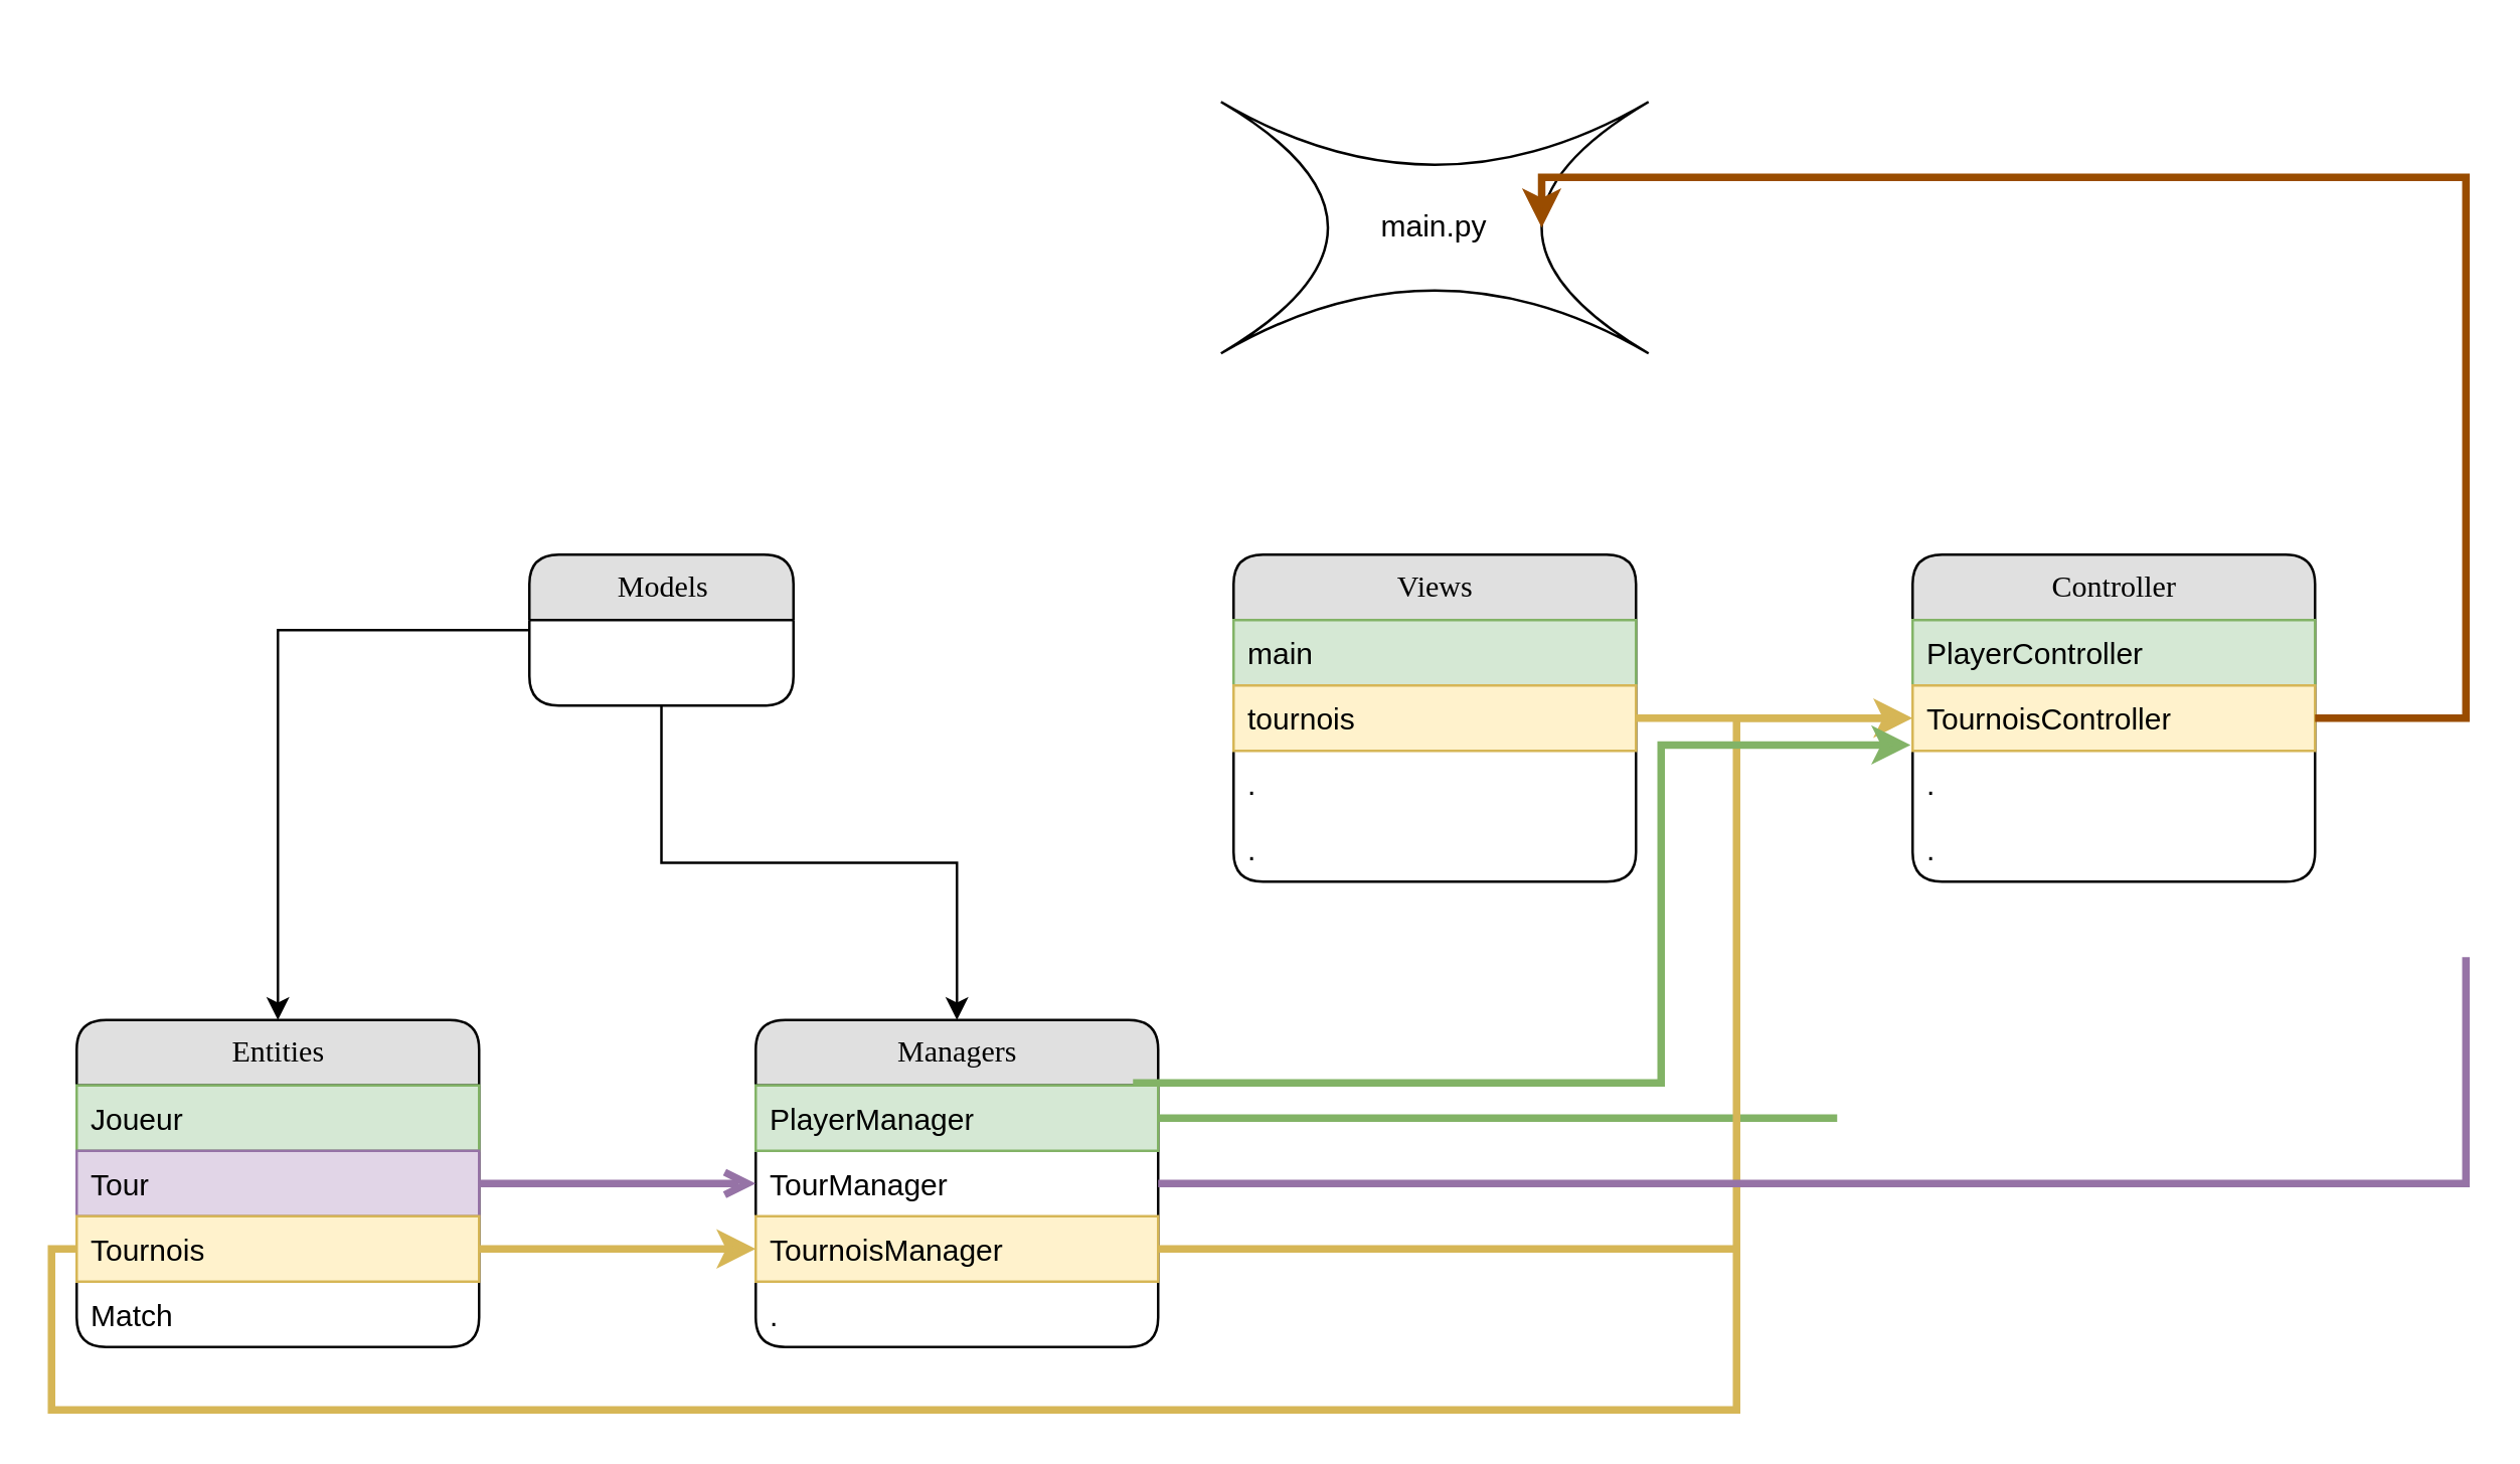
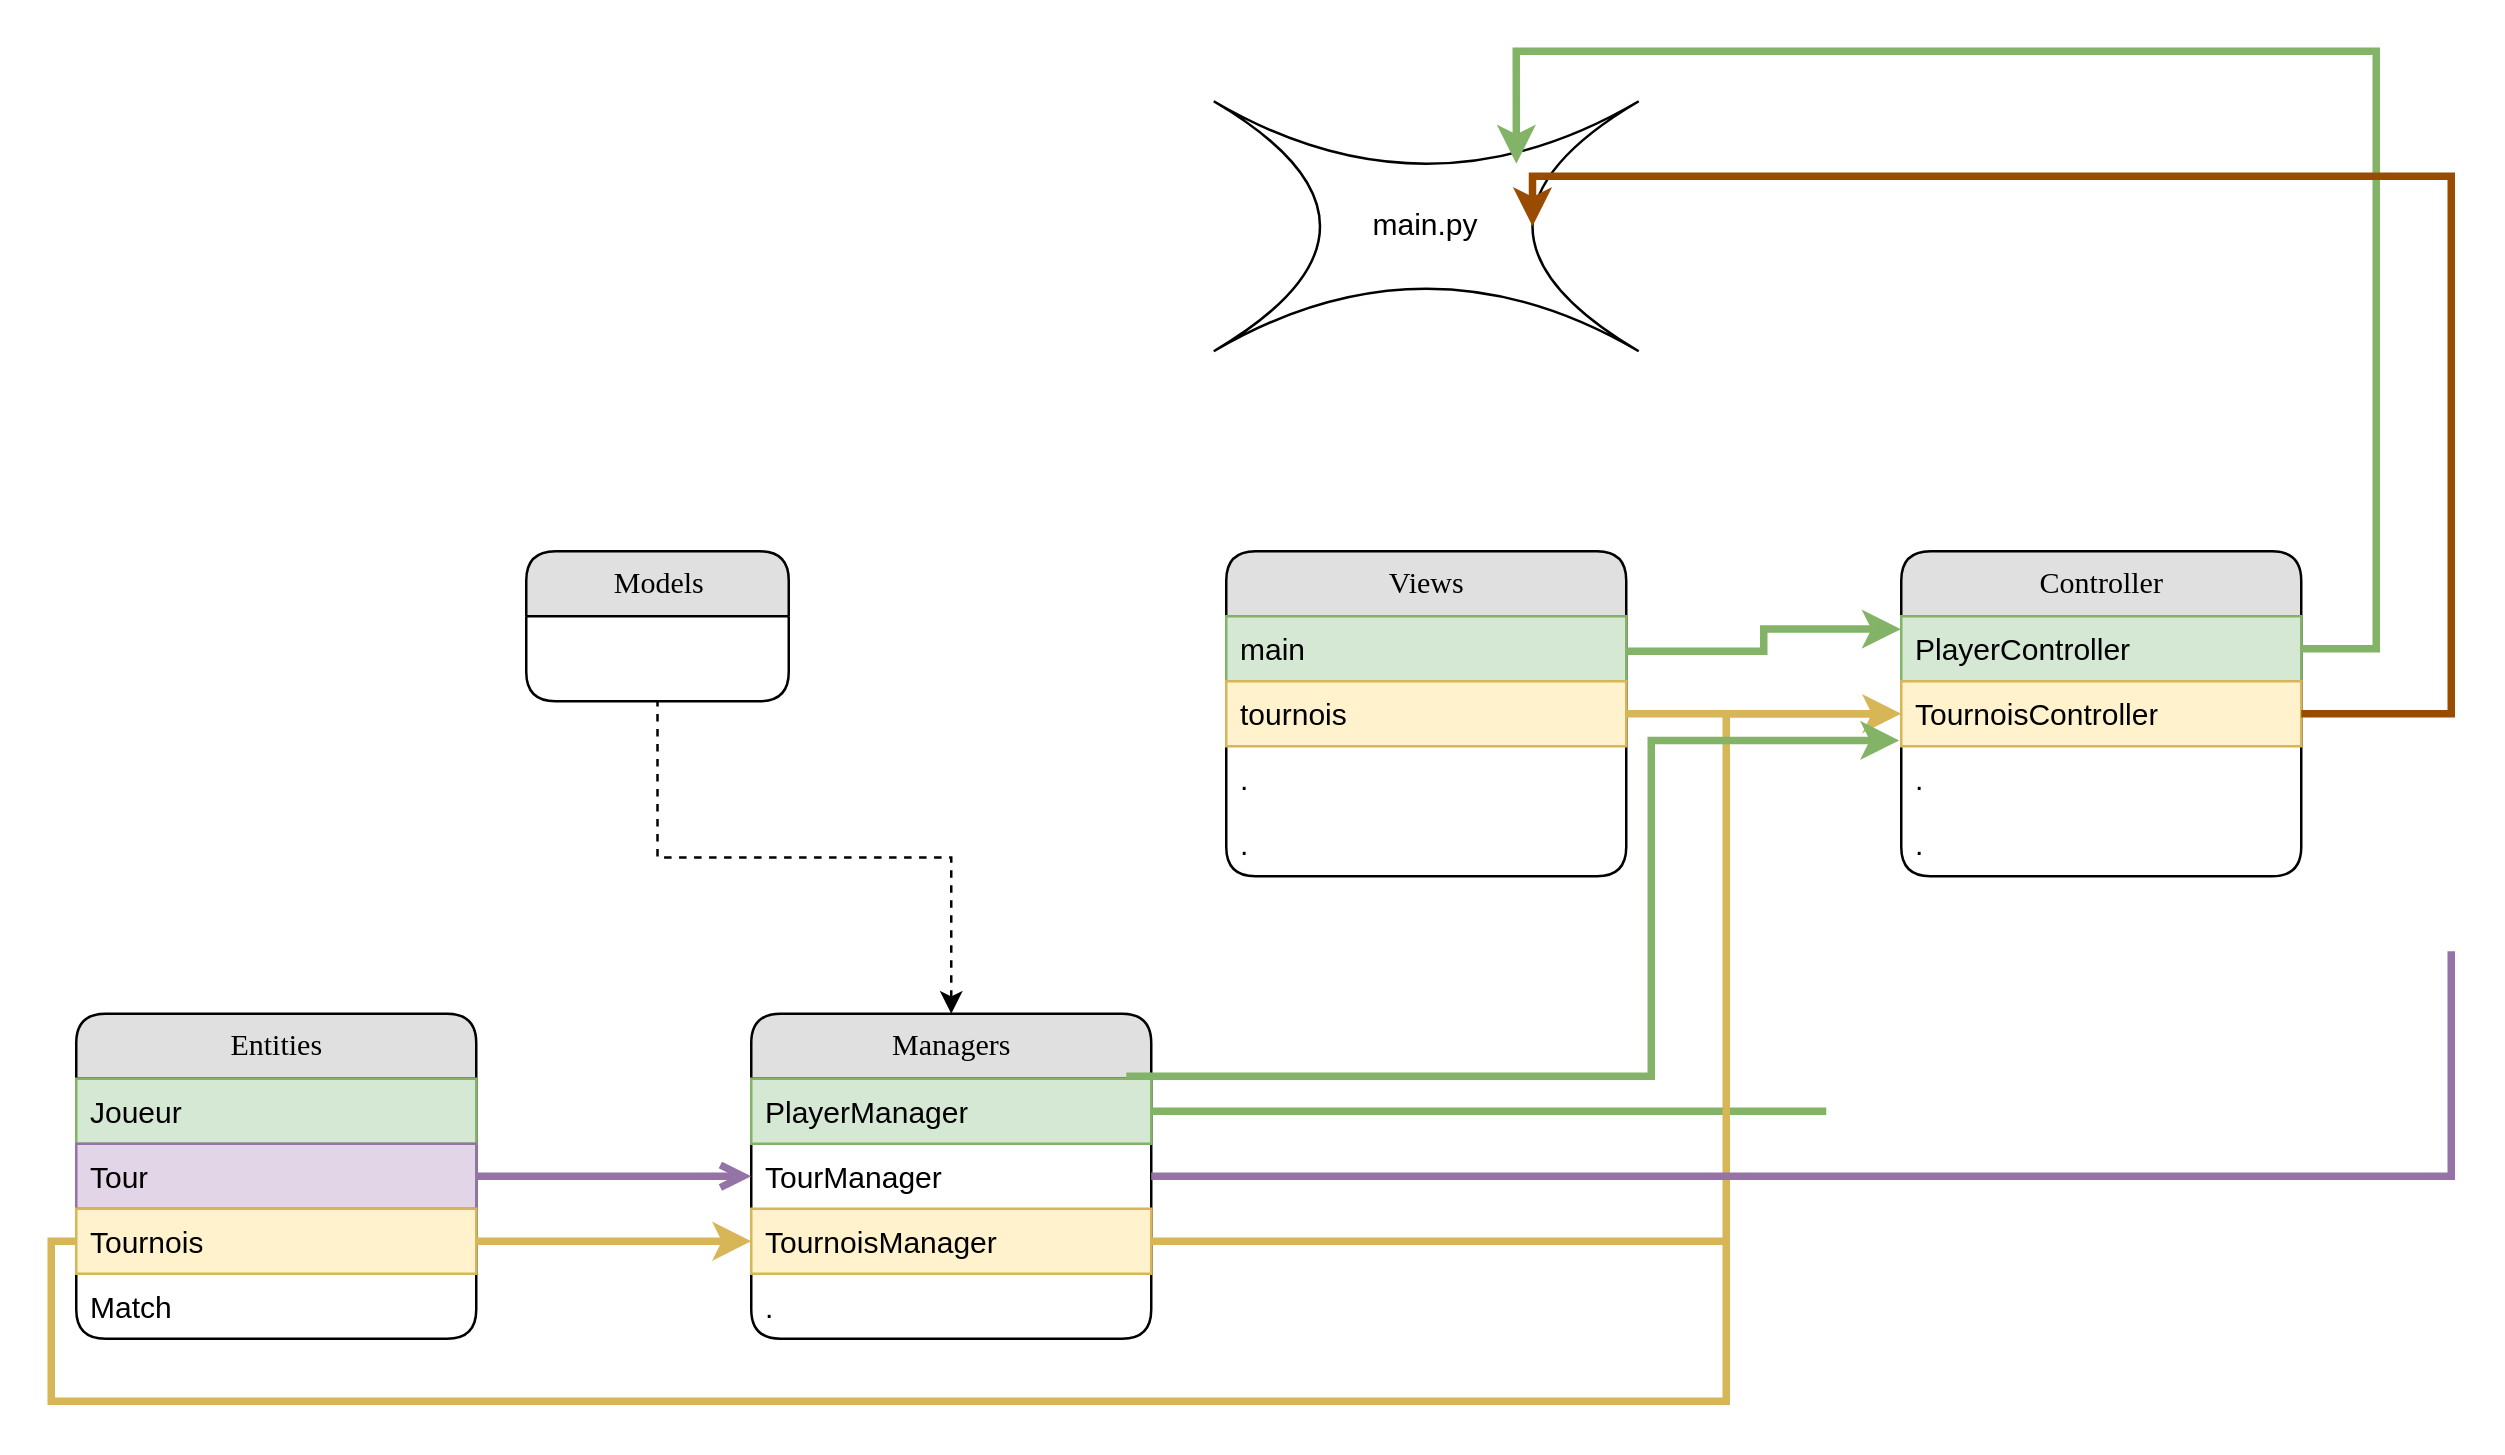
+ <mxCell id="26" style="edgeStyle=orthogonalEdgeStyle;rounded=0;orthogonalLoop=1;jettySize=auto;html=1;entryX=0.712;entryY=0.25;entryDx=0;entryDy=0;entryPerimeter=0;fillColor=#d5e8d4;strokeColor=#82b366;strokeWidth=3;" edge="1" parent="1" source="5" target="25"><mxGeometry relative="1" as="geometry"><Array as="points"><mxPoint x="950" y="259" /><mxPoint x="950" y="20" /><mxPoint x="606" y="20" /></Array></mxGeometry></mxCell>
+ <mxCell id="31" style="edgeStyle=orthogonalEdgeStyle;rounded=0;orthogonalLoop=1;jettySize=auto;html=1;entryX=-0.001;entryY=0.198;entryDx=0;entryDy=0;entryPerimeter=0;strokeColor=#82b366;strokeWidth=3;endArrow=classic;endFill=1;fillColor=#d5e8d4;" edge="1" parent="1" source="10" target="5"><mxGeometry relative="1" as="geometry"><Array as="points"><mxPoint x="705" y="260" /><mxPoint x="705" y="251" /></Array></mxGeometry></mxCell>
- <mxCell id="2" style="edgeStyle=orthogonalEdgeStyle;rounded=0;orthogonalLoop=1;jettySize=auto;html=1;entryX=0.5;entryY=0;entryDx=0;entryDy=0;" parent="1" source="3" target="14" edge="1"><mxGeometry relative="1" as="geometry" /></mxCell>
- <mxCell id="19" style="edgeStyle=orthogonalEdgeStyle;rounded=0;orthogonalLoop=1;jettySize=auto;html=1;entryX=0.5;entryY=1;entryDx=0;entryDy=0;endArrow=none;endFill=0;startArrow=classic;startFill=1;" parent="1" source="20" target="3" edge="1"><mxGeometry relative="1" as="geometry" /></mxCell>
+ <mxCell id="19" style="edgeStyle=orthogonalEdgeStyle;rounded=0;orthogonalLoop=1;jettySize=auto;html=1;entryX=0.5;entryY=1;entryDx=0;entryDy=0;endArrow=none;endFill=0;startArrow=classic;startFill=1;dashed=1;" parent="1" source="20" target="3" edge="1"><mxGeometry relative="1" as="geometry" /></mxCell>
